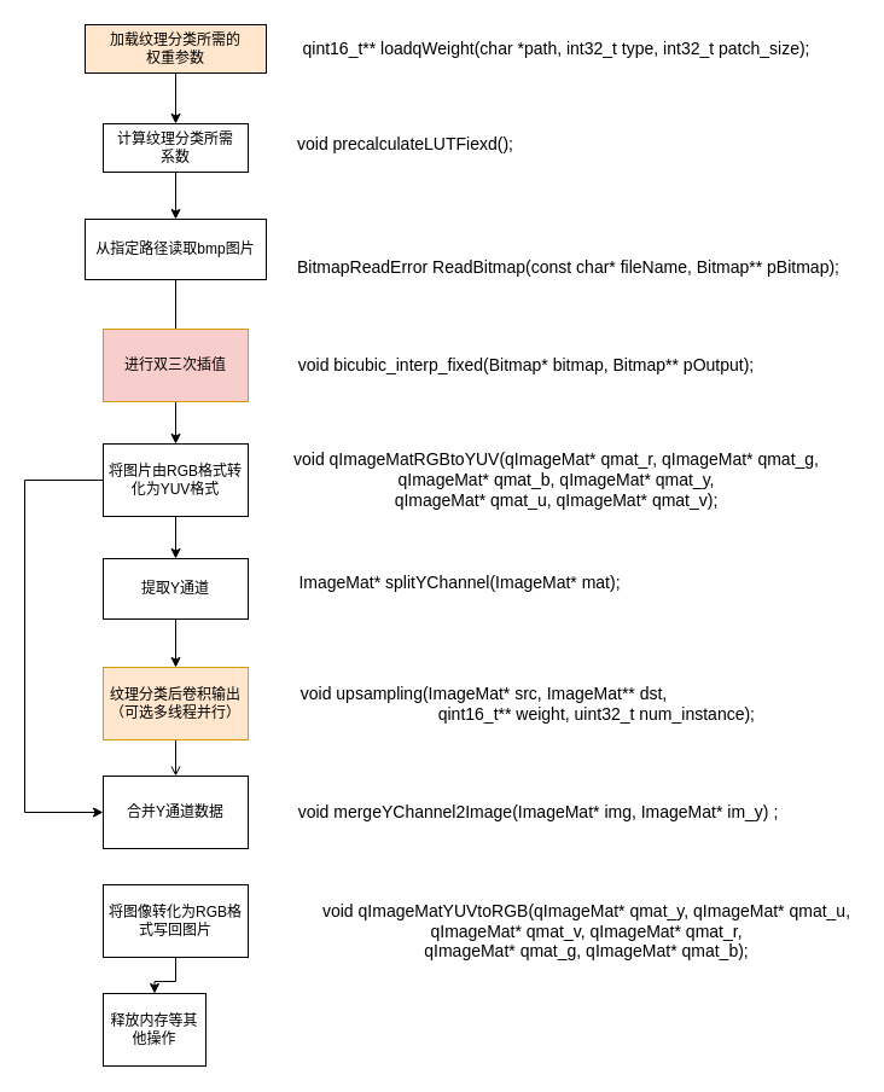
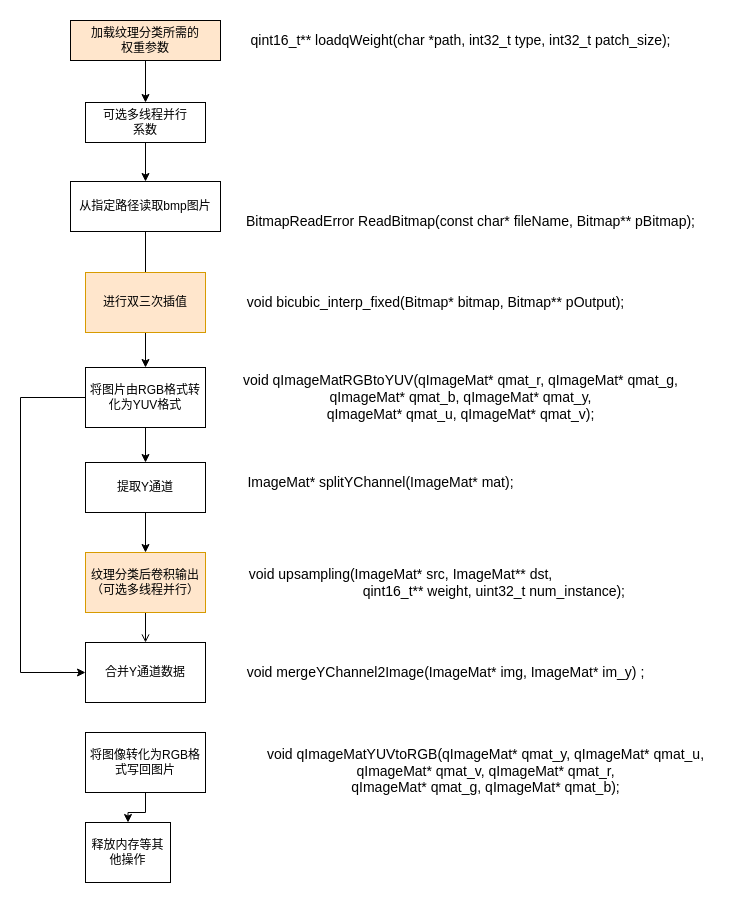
- <mxCell id="5" value="计算纹理分类所需&lt;br&gt;系数" style="whiteSpace=wrap;html=1;" parent="1" vertex="1"><mxGeometry x="85" y="102" width="120" height="40" as="geometry" /></mxCell>
+ <mxCell id="5" value="可选多线程并行&lt;br&gt;系数" style="whiteSpace=wrap;html=1;" parent="1" vertex="1"><mxGeometry x="85" y="102" width="120" height="40" as="geometry" /></mxCell>
- <mxCell id="20" value="&lt;div style=&quot;font-size: 14px;&quot;&gt;&lt;font style=&quot;font-size: 14px;&quot;&gt;void precalculateLUTFiexd();&lt;/font&gt;&lt;/div&gt;&lt;div style=&quot;font-size: 14px;&quot;&gt;&lt;br&gt;&lt;/div&gt;" style="text;html=1;align=center;verticalAlign=middle;resizable=0;points=[];autosize=1;strokeColor=none;fillColor=none;" parent="1" vertex="1"><mxGeometry x="240" y="112" width="190" height="30" as="geometry" /></mxCell>
- <mxCell id="29" value="进行双三次插值" style="whiteSpace=wrap;html=1;fillColor=#f8cecc;strokeColor=#d79b00;" vertex="1" parent="1"><mxGeometry x="85" y="272" width="120" height="60" as="geometry" /></mxCell>
+ <mxCell id="29" value="进行双三次插值" style="whiteSpace=wrap;html=1;fillColor=#ffe6cc;strokeColor=#d79b00;" vertex="1" parent="1"><mxGeometry x="85" y="272" width="120" height="60" as="geometry" /></mxCell>
